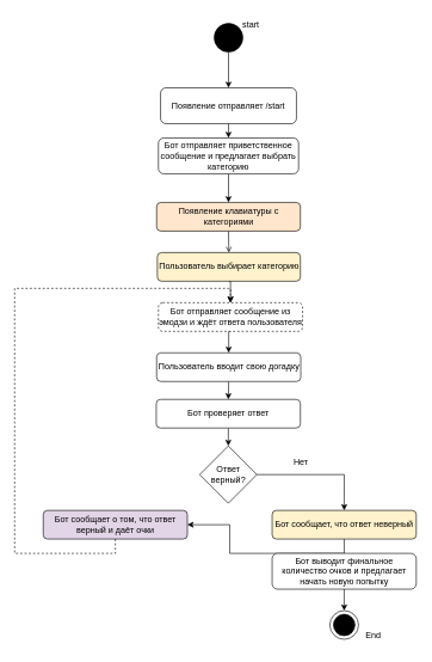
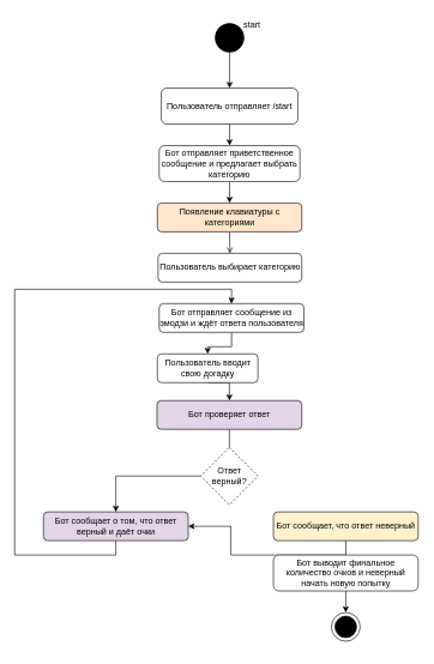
- <mxCell id="5" value="Появление отправляет /start" style="rounded=1;whiteSpace=wrap;html=1;" vertex="1" parent="1"><mxGeometry x="224" y="122" width="190" height="50" as="geometry" /></mxCell>
+ <mxCell id="5" value="Пользователь отправляет /start" style="rounded=1;whiteSpace=wrap;html=1;" vertex="1" parent="1"><mxGeometry x="224" y="122" width="190" height="50" as="geometry" /></mxCell>
- <mxCell id="8" value="Бот отправляет приветственное сообщение и предлагает выбрать категорию" style="rounded=1;whiteSpace=wrap;html=1;" vertex="1" parent="1"><mxGeometry x="221" y="192" width="196" height="50" as="geometry" /></mxCell>
+ <mxCell id="8" value="Бот отправляет приветственное сообщение и предлагает выбрать категорию" style="rounded=1;whiteSpace=wrap;html=1;" vertex="1" parent="1"><mxGeometry x="221" y="202" width="196" height="50" as="geometry" /></mxCell>
- <mxCell id="12" value="Пользователь выбирает категорию" style="rounded=1;whiteSpace=wrap;html=1;fillColor=#fff2cc;" vertex="1" parent="1"><mxGeometry x="219.5" y="352" width="200" height="40" as="geometry" /></mxCell>
+ <mxCell id="12" value="Пользователь выбирает категорию" style="rounded=1;whiteSpace=wrap;html=1;" vertex="1" parent="1"><mxGeometry x="219.5" y="352" width="200" height="40" as="geometry" /></mxCell>
- <mxCell id="11" style="edgeStyle=orthogonalEdgeStyle;rounded=0;orthogonalLoop=1;jettySize=auto;html=1;exitX=0.5;exitY=1;exitDx=0;exitDy=0;entryX=0.5;entryY=0;entryDx=0;entryDy=0;" edge="1" parent="1" source="12" target="14"><mxGeometry relative="1" as="geometry" /></mxCell>
- <mxCell id="14" value="Бот отправляет сообщение из эмодзи и ждёт ответа пользователя" style="rounded=1;whiteSpace=wrap;html=1;dashed=1;" vertex="1" parent="1"><mxGeometry x="221" y="422" width="201.5" height="40" as="geometry" /></mxCell>
+ <mxCell id="14" value="Бот отправляет сообщение из эмодзи и ждёт ответа пользователя" style="rounded=1;whiteSpace=wrap;html=1;" vertex="1" parent="1"><mxGeometry x="221" y="422" width="201.5" height="40" as="geometry" /></mxCell>
- <mxCell id="16" value="Пользователь вводит свою догадку" style="rounded=1;whiteSpace=wrap;html=1;" vertex="1" parent="1"><mxGeometry x="218.5" y="492" width="201.5" height="40" as="geometry" /></mxCell>
+ <mxCell id="16" value="Пользователь вводит свою догадку" style="rounded=1;whiteSpace=wrap;html=1;" vertex="1" parent="1"><mxGeometry x="218.5" y="492" width="140" height="40" as="geometry" /></mxCell>
- <mxCell id="22" style="edgeStyle=orthogonalEdgeStyle;rounded=0;orthogonalLoop=1;jettySize=auto;html=1;exitX=0.5;exitY=1;exitDx=0;exitDy=0;entryX=0.5;entryY=0;entryDx=0;entryDy=0;dashed=1;" edge="1" parent="1" source="23" target="14"><mxGeometry relative="1" as="geometry"><Array as="points"><mxPoint x="161" y="772" /><mxPoint x="20" y="772" /><mxPoint x="20" y="402" /><mxPoint x="322" y="402" /></Array></mxGeometry></mxCell>
+ <mxCell id="22" style="edgeStyle=orthogonalEdgeStyle;rounded=0;orthogonalLoop=1;jettySize=auto;html=1;exitX=0.5;exitY=1;exitDx=0;exitDy=0;entryX=0.5;entryY=0;entryDx=0;entryDy=0;" edge="1" parent="1" source="23" target="14"><mxGeometry relative="1" as="geometry"><Array as="points"><mxPoint x="161" y="772" /><mxPoint x="20" y="772" /><mxPoint x="20" y="402" /><mxPoint x="322" y="402" /></Array></mxGeometry></mxCell>
- <mxCell id="21" value="Бот проверяет ответ" style="rounded=1;whiteSpace=wrap;html=1;" vertex="1" parent="1"><mxGeometry x="218" y="557" width="201.5" height="40" as="geometry" /></mxCell>
+ <mxCell id="21" value="Бот проверяет ответ" style="rounded=1;whiteSpace=wrap;html=1;fillColor=#e1d5e7;" vertex="1" parent="1"><mxGeometry x="218" y="557" width="201.5" height="40" as="geometry" /></mxCell>
- <mxCell id="20" style="edgeStyle=orthogonalEdgeStyle;rounded=0;orthogonalLoop=1;jettySize=auto;html=1;exitX=0.5;exitY=1;exitDx=0;exitDy=0;entryX=0.5;entryY=0;entryDx=0;entryDy=0;" edge="1" parent="1" source="21" target="19"><mxGeometry relative="1" as="geometry" /></mxCell>
+ <mxCell id="20" style="edgeStyle=orthogonalEdgeStyle;rounded=0;orthogonalLoop=1;jettySize=auto;html=1;exitX=0.5;exitY=1;exitDx=0;exitDy=0;entryX=0.5;entryY=0;entryDx=0;entryDy=0;endArrow=none;" edge="1" parent="1" source="21" target="19"><mxGeometry relative="1" as="geometry" /></mxCell>
- <mxCell id="26" value="Нет" style="text;html=1;align=center;verticalAlign=middle;resizable=0;points=[];autosize=1;strokeColor=none;fillColor=none;" vertex="1" parent="1"><mxGeometry x="400" y="630" width="40" height="30" as="geometry" /></mxCell>
- <mxCell id="19" value="Ответ верный?" style="rhombus;whiteSpace=wrap;html=1;" vertex="1" parent="1"><mxGeometry x="278.75" y="622" width="80" height="80" as="geometry" /></mxCell>
+ <mxCell id="19" value="Ответ верный?" style="rhombus;whiteSpace=wrap;html=1;dashed=1;" vertex="1" parent="1"><mxGeometry x="278.75" y="622" width="80" height="80" as="geometry" /></mxCell>
- <mxCell id="18" style="edgeStyle=orthogonalEdgeStyle;rounded=0;orthogonalLoop=1;jettySize=auto;html=1;exitX=1;exitY=0.5;exitDx=0;exitDy=0;entryX=0.5;entryY=0;entryDx=0;entryDy=0;" edge="1" parent="1" source="19" target="25"><mxGeometry relative="1" as="geometry" /></mxCell>
+ <mxCell id="17" style="edgeStyle=orthogonalEdgeStyle;rounded=0;orthogonalLoop=1;jettySize=auto;html=1;exitX=0;exitY=0.5;exitDx=0;exitDy=0;entryX=0.5;entryY=0;entryDx=0;entryDy=0;" edge="1" parent="1" source="19" target="23"><mxGeometry relative="1" as="geometry" /></mxCell>
- <mxCell id="28" value="Бот выводит финальное количество очков и предлагает начать новую попытку" style="rounded=1;whiteSpace=wrap;html=1;" vertex="1" parent="1"><mxGeometry x="380" y="772" width="201.5" height="50" as="geometry" /></mxCell>
+ <mxCell id="28" value="Бот выводит финальное количество очков и неверный начать новую попытку" style="rounded=1;whiteSpace=wrap;html=1;" vertex="1" parent="1"><mxGeometry x="380" y="772" width="201.5" height="50" as="geometry" /></mxCell>
- <mxCell id="31" value="End" style="text;html=1;align=center;verticalAlign=middle;resizable=0;points=[];autosize=1;strokeColor=none;fillColor=none;" vertex="1" parent="1"><mxGeometry x="500.75" y="872" width="40" height="30" as="geometry" /></mxCell>
